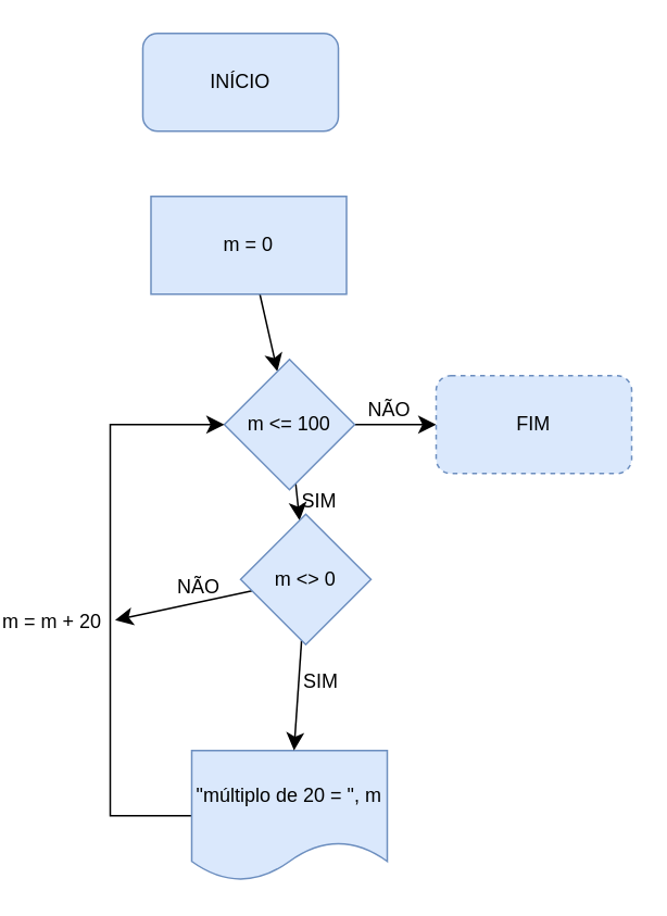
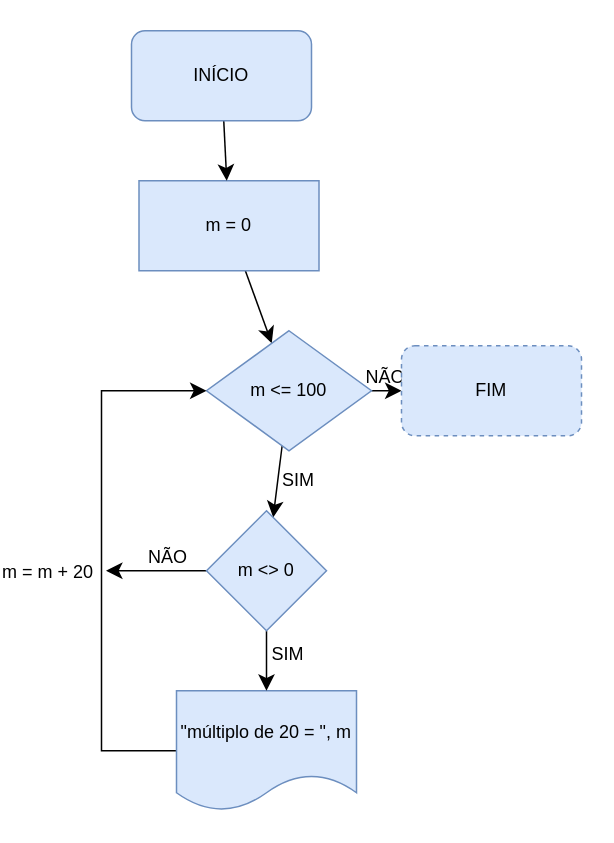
+ <mxCell id="4" value="" style="edgeStyle=none;curved=1;rounded=0;orthogonalLoop=1;jettySize=auto;html=1;fontSize=12;startSize=8;endSize=8;movable=1;resizable=1;rotatable=1;deletable=1;editable=1;locked=0;connectable=1;" parent="1" source="5" target="3" edge="1"><mxGeometry relative="1" as="geometry" /></mxCell>
- <mxCell id="10" value="m &amp;lt;= 100" style="rhombus;whiteSpace=wrap;html=1;rounded=0;fillColor=#dae8fc;strokeColor=#6c8ebf;movable=1;resizable=1;rotatable=1;deletable=1;editable=1;locked=0;connectable=1;" parent="1" vertex="1"><mxGeometry x="90" y="220" width="80" height="80" as="geometry" /></mxCell>
+ <mxCell id="10" value="m &amp;lt;= 100" style="rhombus;whiteSpace=wrap;html=1;rounded=0;fillColor=#dae8fc;strokeColor=#6c8ebf;movable=1;resizable=1;rotatable=1;deletable=1;editable=1;locked=0;connectable=1;" parent="1" vertex="1"><mxGeometry x="90" y="220" width="110" height="80" as="geometry" /></mxCell>
- <mxCell id="19" value="m &amp;lt;&amp;gt; 0" style="rhombus;whiteSpace=wrap;html=1;movable=1;resizable=1;rotatable=1;deletable=1;editable=1;locked=0;connectable=1;fillColor=#dae8fc;strokeColor=#6c8ebf;" vertex="1" parent="1"><mxGeometry x="100" y="315" width="80" height="80" as="geometry" /></mxCell>
+ <mxCell id="19" value="m &amp;lt;&amp;gt; 0" style="rhombus;whiteSpace=wrap;html=1;movable=1;resizable=1;rotatable=1;deletable=1;editable=1;locked=0;connectable=1;fillColor=#dae8fc;strokeColor=#6c8ebf;" vertex="1" parent="1"><mxGeometry x="90" y="340" width="80" height="80" as="geometry" /></mxCell>
